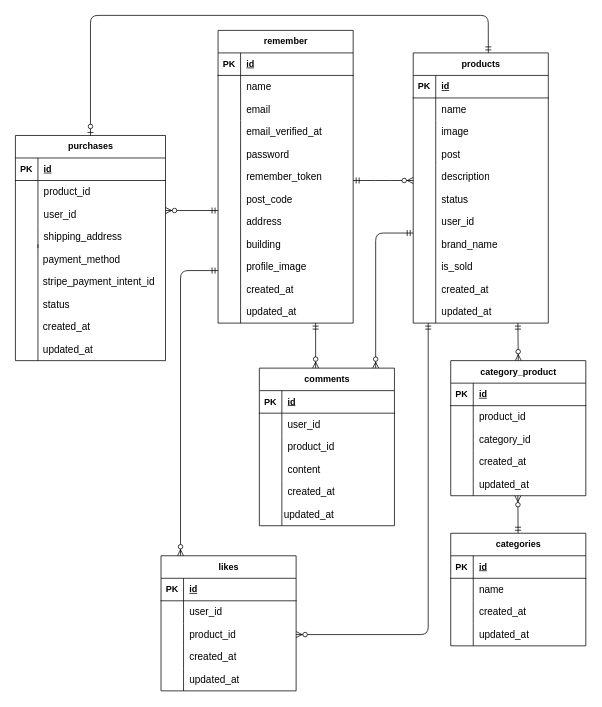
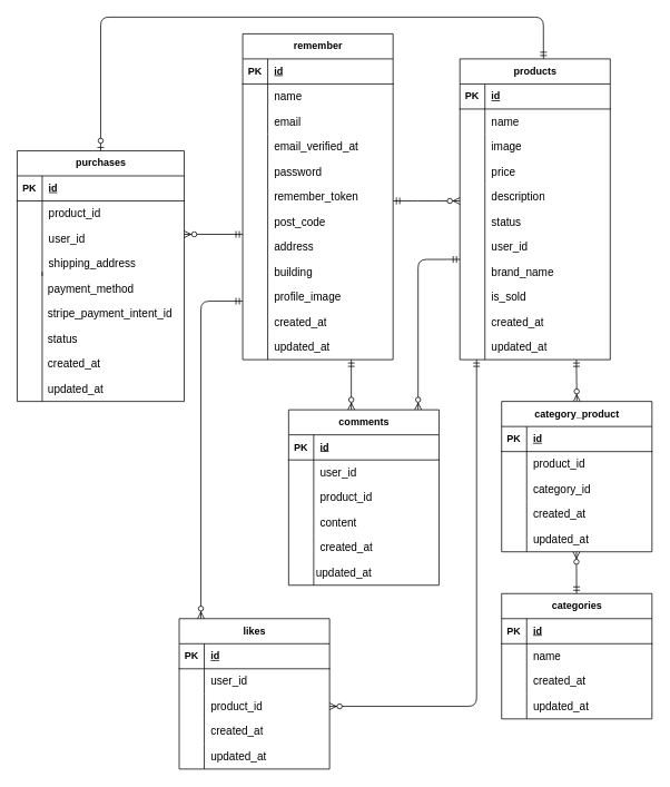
- <mxCell id="79" value="&lt;span style=&quot;font-size: 10pt; font-family: Arial;&quot; data-sheets-root=&quot;1&quot;&gt;post&lt;/span&gt;" style="shape=partialRectangle;connectable=0;fillColor=none;top=0;left=0;bottom=0;right=0;align=left;spacingLeft=6;overflow=hidden;whiteSpace=wrap;html=1;" parent="77" vertex="1"><mxGeometry x="30" width="150" height="30" as="geometry"><mxRectangle width="150" height="30" as="alternateBounds" /></mxGeometry></mxCell>
+ <mxCell id="79" value="&lt;span style=&quot;font-size: 10pt; font-family: Arial;&quot; data-sheets-root=&quot;1&quot;&gt;price&lt;/span&gt;" style="shape=partialRectangle;connectable=0;fillColor=none;top=0;left=0;bottom=0;right=0;align=left;spacingLeft=6;overflow=hidden;whiteSpace=wrap;html=1;" parent="77" vertex="1"><mxGeometry x="30" width="150" height="30" as="geometry"><mxRectangle width="150" height="30" as="alternateBounds" /></mxGeometry></mxCell>
